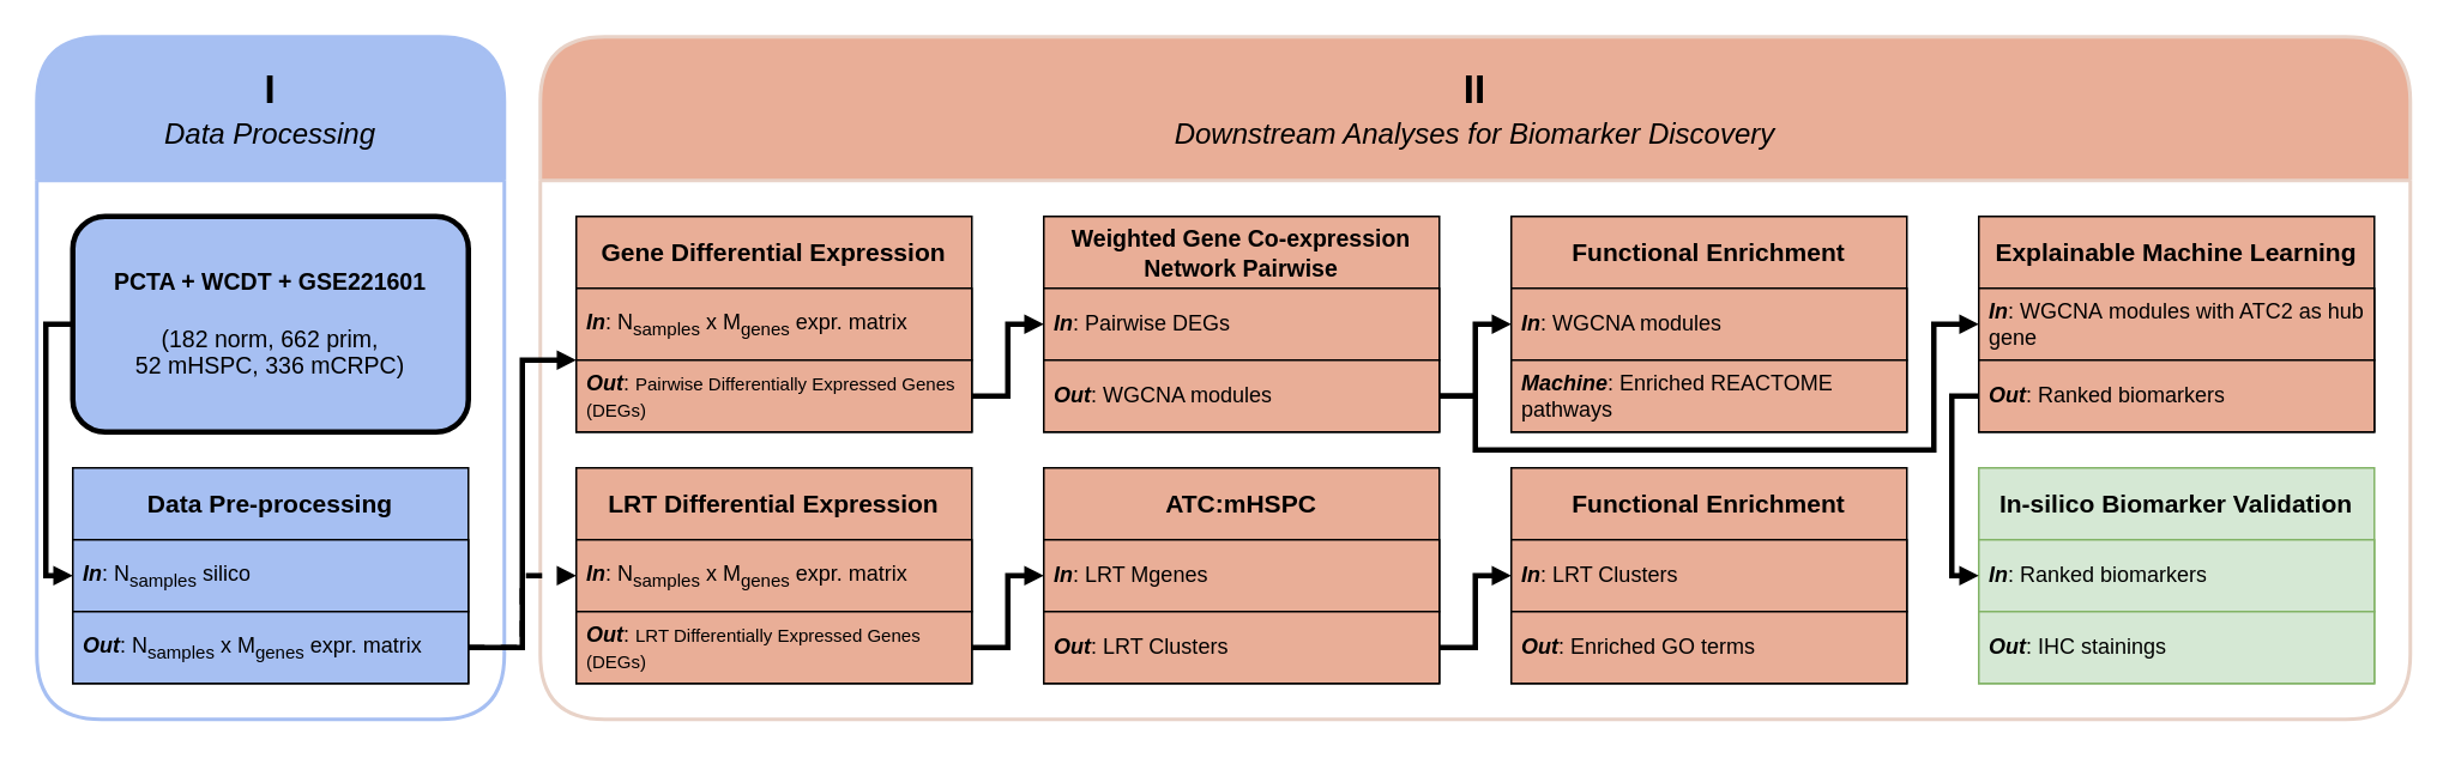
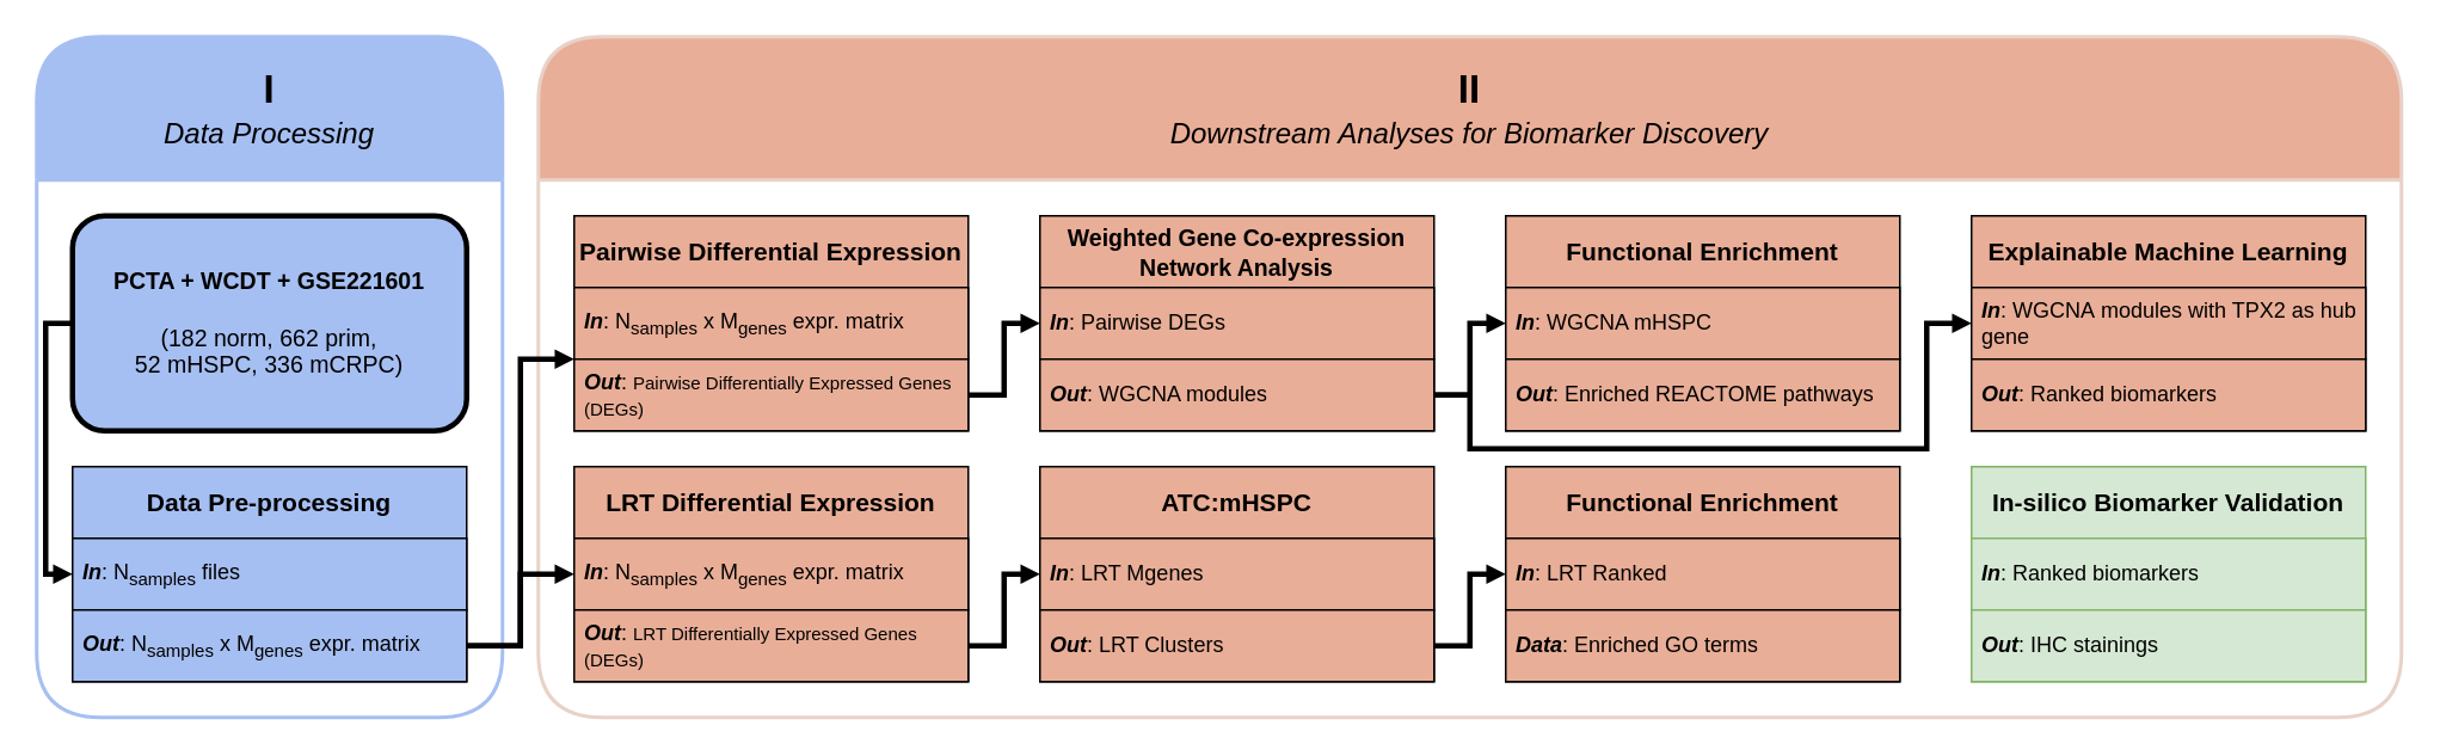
- <mxCell id="11" value="&lt;div style=&quot;border-color: var(--border-color); font-size: 14px;&quot;&gt;&lt;div style=&quot;border-color: var(--border-color); font-size: 12px;&quot;&gt;&lt;div style=&quot;border-color: var(--border-color); font-size: 14px;&quot;&gt;&lt;b style=&quot;border-color: var(--border-color);&quot;&gt;Gene&amp;nbsp;&lt;/b&gt;&lt;b style=&quot;background-color: transparent; border-color: var(--border-color);&quot;&gt;Differential Expression&lt;/b&gt;&lt;/div&gt;&lt;/div&gt;&lt;/div&gt;" style="swimlane;fontStyle=0;childLayout=stackLayout;horizontal=1;startSize=40;horizontalStack=0;resizeParent=1;resizeParentMax=0;resizeLast=0;collapsible=1;marginBottom=0;whiteSpace=wrap;html=1;fontSize=12;strokeColor=#000000;fillColor=#E9AE97;align=center;" parent="10" vertex="1"><mxGeometry x="20" y="100" width="220" height="120" as="geometry"><mxRectangle x="20" y="240" width="175" height="35" as="alternateBounds" /></mxGeometry></mxCell>
+ <mxCell id="11" value="&lt;div style=&quot;border-color: var(--border-color); font-size: 14px;&quot;&gt;&lt;div style=&quot;border-color: var(--border-color); font-size: 12px;&quot;&gt;&lt;div style=&quot;border-color: var(--border-color); font-size: 14px;&quot;&gt;&lt;b style=&quot;border-color: var(--border-color);&quot;&gt;Pairwise&amp;nbsp;&lt;/b&gt;&lt;b style=&quot;background-color: transparent; border-color: var(--border-color);&quot;&gt;Differential Expression&lt;/b&gt;&lt;/div&gt;&lt;/div&gt;&lt;/div&gt;" style="swimlane;fontStyle=0;childLayout=stackLayout;horizontal=1;startSize=40;horizontalStack=0;resizeParent=1;resizeParentMax=0;resizeLast=0;collapsible=1;marginBottom=0;whiteSpace=wrap;html=1;fontSize=12;strokeColor=#000000;fillColor=#E9AE97;align=center;" parent="10" vertex="1"><mxGeometry x="20" y="100" width="220" height="120" as="geometry"><mxRectangle x="20" y="240" width="175" height="35" as="alternateBounds" /></mxGeometry></mxCell>
- <mxCell id="17" value="&lt;div style=&quot;border-color: var(--border-color); font-size: 14px;&quot;&gt;&lt;div style=&quot;border-color: var(--border-color); font-size: 12px;&quot;&gt;&lt;div style=&quot;border-color: var(--border-color); font-size: 14px;&quot;&gt;&lt;span style=&quot;font-size: 13px; background-color: initial;&quot;&gt;&lt;b&gt;Weighted Gene Co-expression Network Pairwise&lt;/b&gt;&lt;/span&gt;&lt;/div&gt;&lt;/div&gt;&lt;/div&gt;" style="swimlane;fontStyle=0;childLayout=stackLayout;horizontal=1;startSize=40;horizontalStack=0;resizeParent=1;resizeParentMax=0;resizeLast=0;collapsible=1;marginBottom=0;whiteSpace=wrap;html=1;fontSize=12;strokeColor=#000000;fillColor=#E9AE97;" parent="10" vertex="1"><mxGeometry x="280" y="100" width="220" height="120" as="geometry"><mxRectangle x="20" y="240" width="175" height="35" as="alternateBounds" /></mxGeometry></mxCell>
+ <mxCell id="17" value="&lt;div style=&quot;border-color: var(--border-color); font-size: 14px;&quot;&gt;&lt;div style=&quot;border-color: var(--border-color); font-size: 12px;&quot;&gt;&lt;div style=&quot;border-color: var(--border-color); font-size: 14px;&quot;&gt;&lt;span style=&quot;font-size: 13px; background-color: initial;&quot;&gt;&lt;b&gt;Weighted Gene Co-expression Network Analysis&lt;/b&gt;&lt;/span&gt;&lt;/div&gt;&lt;/div&gt;&lt;/div&gt;" style="swimlane;fontStyle=0;childLayout=stackLayout;horizontal=1;startSize=40;horizontalStack=0;resizeParent=1;resizeParentMax=0;resizeLast=0;collapsible=1;marginBottom=0;whiteSpace=wrap;html=1;fontSize=12;strokeColor=#000000;fillColor=#E9AE97;" parent="10" vertex="1"><mxGeometry x="280" y="100" width="220" height="120" as="geometry"><mxRectangle x="20" y="240" width="175" height="35" as="alternateBounds" /></mxGeometry></mxCell>
- <mxCell id="33" value="&lt;i&gt;&lt;b&gt;In&lt;/b&gt;&lt;/i&gt;: WGCNA modules" style="text;strokeColor=default;fillColor=#E9AE97;align=left;verticalAlign=middle;spacingLeft=4;spacingRight=4;overflow=hidden;points=[[0,0.5],[1,0.5]];portConstraint=eastwest;rotatable=0;whiteSpace=wrap;html=1;fontSize=12;gradientColor=none;" vertex="1" parent="32"><mxGeometry y="40" width="220" height="40" as="geometry" /></mxCell>
+ <mxCell id="33" value="&lt;i&gt;&lt;b&gt;In&lt;/b&gt;&lt;/i&gt;: WGCNA mHSPC" style="text;strokeColor=default;fillColor=#E9AE97;align=left;verticalAlign=middle;spacingLeft=4;spacingRight=4;overflow=hidden;points=[[0,0.5],[1,0.5]];portConstraint=eastwest;rotatable=0;whiteSpace=wrap;html=1;fontSize=12;gradientColor=none;" vertex="1" parent="32"><mxGeometry y="40" width="220" height="40" as="geometry" /></mxCell>
- <mxCell id="27" value="&lt;i&gt;&lt;b&gt;In&lt;/b&gt;&lt;/i&gt;: &lt;span style=&quot;color: rgb(0, 0, 0);&quot;&gt;WGCNA&amp;nbsp;&lt;span style=&quot;color: rgb(0, 0, 0);&quot;&gt;modules with ATC2 as hub gene&lt;/span&gt;&amp;nbsp;&lt;/span&gt;" style="text;strokeColor=default;fillColor=#E9AE97;align=left;verticalAlign=middle;spacingLeft=4;spacingRight=4;overflow=hidden;points=[[0,0.5],[1,0.5]];portConstraint=eastwest;rotatable=0;whiteSpace=wrap;html=1;fontSize=12;gradientColor=none;" parent="26" vertex="1"><mxGeometry y="40" width="220" height="40" as="geometry" /></mxCell>
+ <mxCell id="27" value="&lt;i&gt;&lt;b&gt;In&lt;/b&gt;&lt;/i&gt;: &lt;span style=&quot;color: rgb(0, 0, 0);&quot;&gt;WGCNA&amp;nbsp;&lt;span style=&quot;color: rgb(0, 0, 0);&quot;&gt;modules with TPX2 as hub gene&lt;/span&gt;&amp;nbsp;&lt;/span&gt;" style="text;strokeColor=default;fillColor=#E9AE97;align=left;verticalAlign=middle;spacingLeft=4;spacingRight=4;overflow=hidden;points=[[0,0.5],[1,0.5]];portConstraint=eastwest;rotatable=0;whiteSpace=wrap;html=1;fontSize=12;gradientColor=none;" parent="26" vertex="1"><mxGeometry y="40" width="220" height="40" as="geometry" /></mxCell>
- <mxCell id="34" value="&lt;i style=&quot;border-color: var(--border-color);&quot;&gt;&lt;b&gt;Machine&lt;/b&gt;&lt;/i&gt;: Enriched REACTOME pathways" style="text;strokeColor=default;fillColor=#E9AE97;align=left;verticalAlign=middle;spacingLeft=4;spacingRight=4;overflow=hidden;points=[[0,0.5],[1,0.5]];portConstraint=eastwest;rotatable=0;whiteSpace=wrap;html=1;fontSize=12;" vertex="1" parent="32"><mxGeometry y="80" width="220" height="40" as="geometry" /></mxCell>
+ <mxCell id="34" value="&lt;i style=&quot;border-color: var(--border-color);&quot;&gt;&lt;b&gt;Out&lt;/b&gt;&lt;/i&gt;: Enriched REACTOME pathways" style="text;strokeColor=default;fillColor=#E9AE97;align=left;verticalAlign=middle;spacingLeft=4;spacingRight=4;overflow=hidden;points=[[0,0.5],[1,0.5]];portConstraint=eastwest;rotatable=0;whiteSpace=wrap;html=1;fontSize=12;" vertex="1" parent="32"><mxGeometry y="80" width="220" height="40" as="geometry" /></mxCell>
- <mxCell id="40" value="" style="edgeStyle=none;html=1;exitX=0;exitY=0.5;exitDx=0;exitDy=0;rounded=0;strokeWidth=3;strokeColor=default;jumpStyle=arc;endSize=3;startSize=3;endArrow=block;endFill=1;entryX=0;entryY=0.5;entryDx=0;entryDy=0;" edge="1" parent="10" source="28" target="24"><mxGeometry relative="1" as="geometry"><Array as="points"><mxPoint x="785" y="200" /><mxPoint x="785" y="300" /></Array><mxPoint x="770" y="260" as="sourcePoint" /><mxPoint x="810" y="220" as="targetPoint" /></mxGeometry></mxCell>
- <mxCell id="6" value="&lt;i&gt;&lt;b&gt;In&lt;/b&gt;&lt;/i&gt;: N&lt;sub style=&quot;border-color: var(--border-color);&quot;&gt;samples&lt;/sub&gt;&amp;nbsp;silico" style="text;strokeColor=default;fillColor=#A6BFF2;align=left;verticalAlign=middle;spacingLeft=4;spacingRight=4;overflow=hidden;points=[[0,0.5],[1,0.5]];portConstraint=eastwest;rotatable=0;whiteSpace=wrap;html=1;fontSize=12;gradientColor=none;" parent="5" vertex="1"><mxGeometry y="40" width="220" height="40" as="geometry" /></mxCell>
+ <mxCell id="6" value="&lt;i&gt;&lt;b&gt;In&lt;/b&gt;&lt;/i&gt;: N&lt;sub style=&quot;border-color: var(--border-color);&quot;&gt;samples&lt;/sub&gt;&amp;nbsp;files" style="text;strokeColor=default;fillColor=#A6BFF2;align=left;verticalAlign=middle;spacingLeft=4;spacingRight=4;overflow=hidden;points=[[0,0.5],[1,0.5]];portConstraint=eastwest;rotatable=0;whiteSpace=wrap;html=1;fontSize=12;gradientColor=none;" parent="5" vertex="1"><mxGeometry y="40" width="220" height="40" as="geometry" /></mxCell>
- <mxCell id="42" value="" style="edgeStyle=none;html=1;exitX=1;exitY=0.5;exitDx=0;exitDy=0;rounded=0;strokeWidth=3;strokeColor=default;jumpStyle=arc;endSize=3;startSize=3;endArrow=block;endFill=1;entryX=0;entryY=0.5;entryDx=0;entryDy=0;dashed=1;" edge="1" parent="1" source="7" target="29"><mxGeometry relative="1" as="geometry"><Array as="points"><mxPoint x="290" y="360" /><mxPoint x="290" y="320" /></Array><mxPoint x="265" y="385" as="sourcePoint" /><mxPoint x="325" y="205" as="targetPoint" /></mxGeometry></mxCell>
+ <mxCell id="42" value="" style="edgeStyle=none;html=1;exitX=1;exitY=0.5;exitDx=0;exitDy=0;rounded=0;strokeWidth=3;strokeColor=default;jumpStyle=arc;endSize=3;startSize=3;endArrow=block;endFill=1;entryX=0;entryY=0.5;entryDx=0;entryDy=0;" edge="1" parent="1" source="7" target="29"><mxGeometry relative="1" as="geometry"><Array as="points"><mxPoint x="290" y="360" /><mxPoint x="290" y="320" /></Array><mxPoint x="265" y="385" as="sourcePoint" /><mxPoint x="325" y="205" as="targetPoint" /></mxGeometry></mxCell>
- <mxCell id="21" value="&lt;i&gt;&lt;b&gt;In&lt;/b&gt;&lt;/i&gt;:&amp;nbsp;&lt;span style=&quot;color: rgb(0, 0, 0);&quot;&gt;LRT Clusters&lt;/span&gt;" style="text;strokeColor=default;fillColor=#E9AE97;align=left;verticalAlign=middle;spacingLeft=4;spacingRight=4;overflow=hidden;points=[[0,0.5],[1,0.5]];portConstraint=eastwest;rotatable=0;whiteSpace=wrap;html=1;fontSize=12;gradientColor=none;" parent="20" vertex="1"><mxGeometry y="40" width="220" height="40" as="geometry" /></mxCell>
+ <mxCell id="21" value="&lt;i&gt;&lt;b&gt;In&lt;/b&gt;&lt;/i&gt;:&amp;nbsp;&lt;span style=&quot;color: rgb(0, 0, 0);&quot;&gt;LRT Ranked&lt;/span&gt;" style="text;strokeColor=default;fillColor=#E9AE97;align=left;verticalAlign=middle;spacingLeft=4;spacingRight=4;overflow=hidden;points=[[0,0.5],[1,0.5]];portConstraint=eastwest;rotatable=0;whiteSpace=wrap;html=1;fontSize=12;gradientColor=none;" parent="20" vertex="1"><mxGeometry y="40" width="220" height="40" as="geometry" /></mxCell>
- <mxCell id="22" value="&lt;i style=&quot;border-color: var(--border-color);&quot;&gt;&lt;b&gt;Out&lt;/b&gt;&lt;/i&gt;: Enriched GO terms" style="text;strokeColor=default;fillColor=#E9AE97;align=left;verticalAlign=middle;spacingLeft=4;spacingRight=4;overflow=hidden;points=[[0,0.5],[1,0.5]];portConstraint=eastwest;rotatable=0;whiteSpace=wrap;html=1;fontSize=12;" parent="20" vertex="1"><mxGeometry y="80" width="220" height="40" as="geometry" /></mxCell>
+ <mxCell id="22" value="&lt;i style=&quot;border-color: var(--border-color);&quot;&gt;&lt;b&gt;Data&lt;/b&gt;&lt;/i&gt;: Enriched GO terms" style="text;strokeColor=default;fillColor=#E9AE97;align=left;verticalAlign=middle;spacingLeft=4;spacingRight=4;overflow=hidden;points=[[0,0.5],[1,0.5]];portConstraint=eastwest;rotatable=0;whiteSpace=wrap;html=1;fontSize=12;" parent="20" vertex="1"><mxGeometry y="80" width="220" height="40" as="geometry" /></mxCell>
